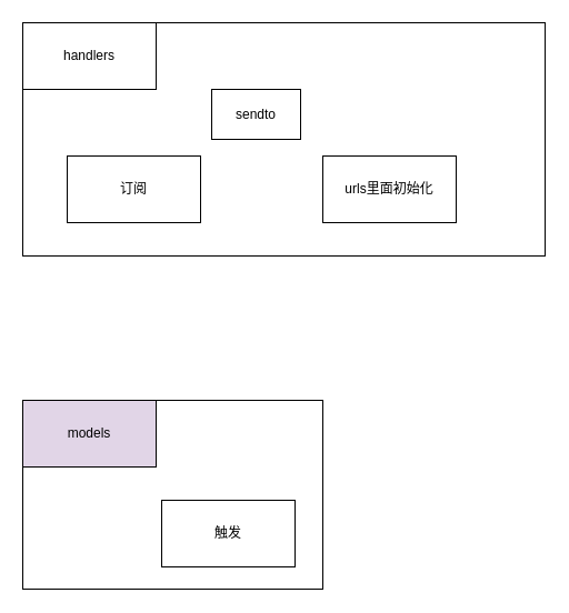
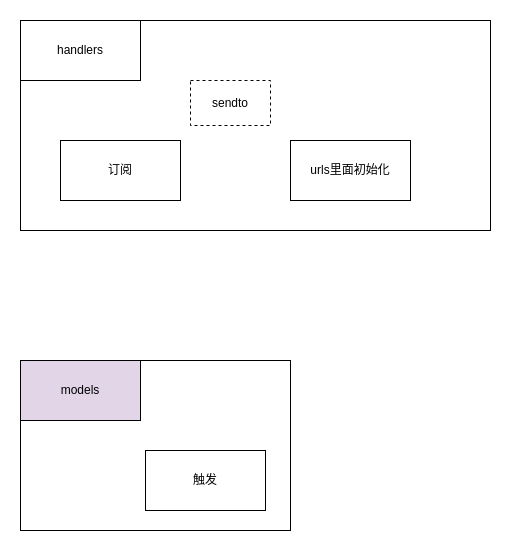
- <mxCell id="7" value="sendto" style="rounded=0;whiteSpace=wrap;html=1;" vertex="1" parent="1"><mxGeometry x="190" y="80" width="80" height="45" as="geometry" /></mxCell>
+ <mxCell id="7" value="sendto" style="rounded=0;whiteSpace=wrap;html=1;dashed=1;" vertex="1" parent="1"><mxGeometry x="190" y="80" width="80" height="45" as="geometry" /></mxCell>
